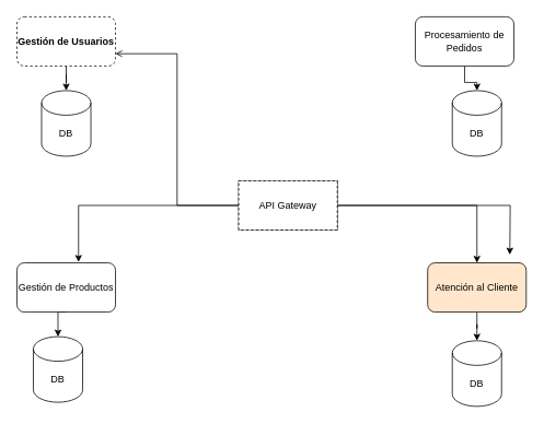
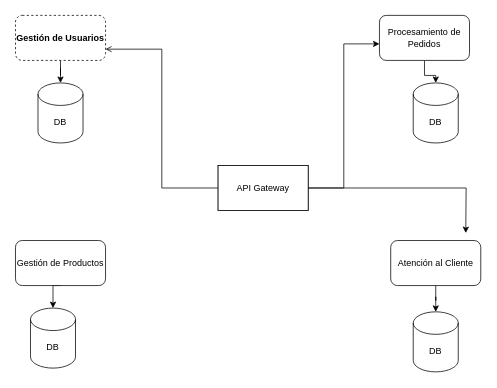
- <mxCell id="7" value="&lt;meta charset=&quot;utf-8&quot;&gt;API Gateway" style="rounded=0;whiteSpace=wrap;html=1;dashed=1;" vertex="1" parent="1"><mxGeometry x="290" y="220" width="120" height="60" as="geometry" /></mxCell>
+ <mxCell id="7" value="&lt;meta charset=&quot;utf-8&quot;&gt;API Gateway" style="rounded=0;whiteSpace=wrap;html=1;" vertex="1" parent="1"><mxGeometry x="290" y="220" width="120" height="60" as="geometry" /></mxCell>
- <mxCell id="3" style="edgeStyle=orthogonalEdgeStyle;rounded=0;orthogonalLoop=1;jettySize=auto;html=1;entryX=0.625;entryY=-0.017;entryDx=0;entryDy=0;entryPerimeter=0;" edge="1" parent="1" source="7" target="11"><mxGeometry relative="1" as="geometry" /></mxCell>
- <mxCell id="5" style="edgeStyle=orthogonalEdgeStyle;rounded=0;orthogonalLoop=1;jettySize=auto;html=1;" edge="1" parent="1" source="7" target="15"><mxGeometry relative="1" as="geometry" /></mxCell>
+ <mxCell id="5" style="edgeStyle=orthogonalEdgeStyle;rounded=0;orthogonalLoop=1;jettySize=auto;html=1;entryX=0;entryY=0.633;entryDx=0;entryDy=0;entryPerimeter=0;" edge="1" parent="1" source="7" target="13"><mxGeometry relative="1" as="geometry" /></mxCell>
- <mxCell id="15" value="&lt;meta charset=&quot;utf-8&quot;&gt;Atención al Cliente" style="rounded=1;whiteSpace=wrap;html=1;fillColor=#ffe6cc;" vertex="1" parent="1"><mxGeometry x="520" y="320" width="120" height="60" as="geometry" /></mxCell>
+ <mxCell id="15" value="&lt;meta charset=&quot;utf-8&quot;&gt;Atención al Cliente" style="rounded=1;whiteSpace=wrap;html=1;" vertex="1" parent="1"><mxGeometry x="520" y="320" width="120" height="60" as="geometry" /></mxCell>
